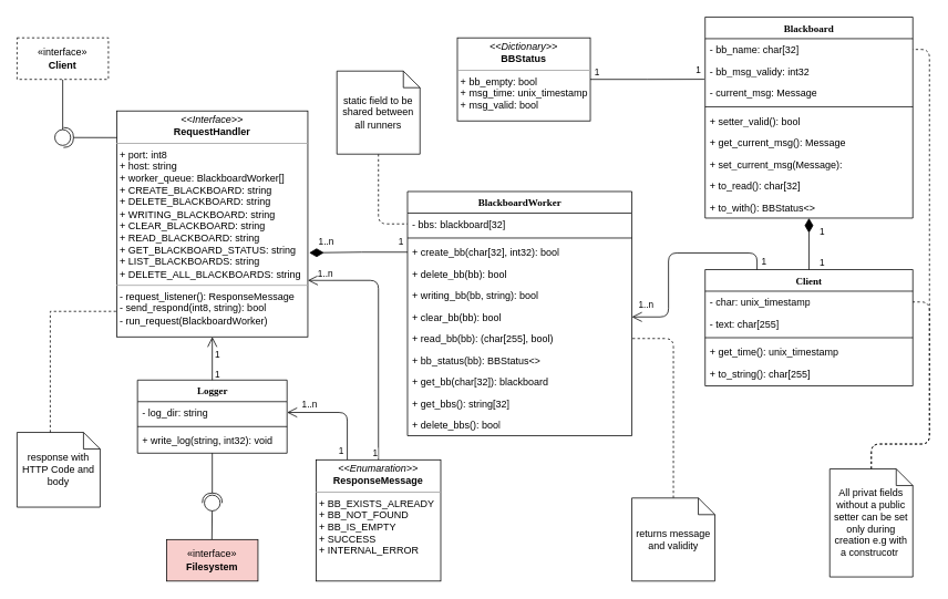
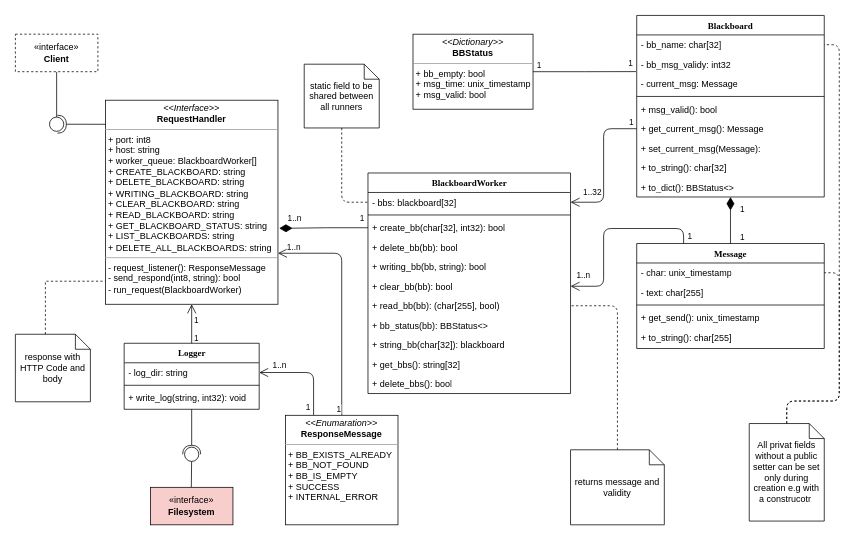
- <mxCell id="72" value="static field to be shared between all runners" style="shape=note;size=20;whiteSpace=wrap;html=1;" vertex="1" parent="1"><mxGeometry x="405" y="85" width="100" height="100" as="geometry" /></mxCell>
+ <mxCell id="72" value="static field to be shared between all runners" style="shape=note;size=20;whiteSpace=wrap;html=1;" vertex="1" parent="1"><mxGeometry x="405" y="85" width="100" height="85" as="geometry" /></mxCell>
- <mxCell id="14" value="+ setter_valid(): bool" style="text;html=1;strokeColor=none;fillColor=none;align=left;verticalAlign=top;spacingLeft=4;spacingRight=4;whiteSpace=wrap;overflow=hidden;rotatable=0;points=[[0,0.5],[1,0.5]];portConstraint=eastwest;" parent="9" vertex="1"><mxGeometry y="112" width="250" height="26" as="geometry" /></mxCell>
+ <mxCell id="14" value="+ msg_valid(): bool" style="text;html=1;strokeColor=none;fillColor=none;align=left;verticalAlign=top;spacingLeft=4;spacingRight=4;whiteSpace=wrap;overflow=hidden;rotatable=0;points=[[0,0.5],[1,0.5]];portConstraint=eastwest;" parent="9" vertex="1"><mxGeometry y="112" width="250" height="26" as="geometry" /></mxCell>
+ <mxCell id="65" style="edgeStyle=orthogonalEdgeStyle;rounded=1;orthogonalLoop=1;jettySize=auto;html=1;exitX=0;exitY=0.5;exitDx=0;exitDy=0;entryX=1;entryY=0.5;entryDx=0;entryDy=0;curved=0;endSize=10;endArrow=open;endFill=0;" edge="1" parent="1" source="15" target="23"><mxGeometry relative="1" as="geometry" /></mxCell>
+ <mxCell id="66" value="1..32" style="edgeLabel;html=1;align=center;verticalAlign=middle;resizable=0;points=[];" vertex="1" connectable="0" parent="65"><mxGeometry x="0.796" y="2" relative="1" as="geometry"><mxPoint x="9" y="-16" as="offset" /></mxGeometry></mxCell>
+ <mxCell id="67" value="1" style="edgeLabel;html=1;align=center;verticalAlign=middle;resizable=0;points=[];" vertex="1" connectable="0" parent="65"><mxGeometry x="-0.846" y="1" relative="1" as="geometry"><mxPoint x="6" y="-10" as="offset" /></mxGeometry></mxCell>
- <mxCell id="17" value="+ to_read(): char[32]" style="text;html=1;strokeColor=none;fillColor=none;align=left;verticalAlign=top;spacingLeft=4;spacingRight=4;whiteSpace=wrap;overflow=hidden;rotatable=0;points=[[0,0.5],[1,0.5]];portConstraint=eastwest;" vertex="1" parent="9"><mxGeometry y="190" width="250" height="26" as="geometry" /></mxCell>
+ <mxCell id="17" value="+ to_string(): char[32]" style="text;html=1;strokeColor=none;fillColor=none;align=left;verticalAlign=top;spacingLeft=4;spacingRight=4;whiteSpace=wrap;overflow=hidden;rotatable=0;points=[[0,0.5],[1,0.5]];portConstraint=eastwest;" vertex="1" parent="9"><mxGeometry y="190" width="250" height="26" as="geometry" /></mxCell>
- <mxCell id="18" value="+ to_with(): BBStatus&amp;lt;&amp;gt;" style="text;html=1;strokeColor=none;fillColor=none;align=left;verticalAlign=top;spacingLeft=4;spacingRight=4;whiteSpace=wrap;overflow=hidden;rotatable=0;points=[[0,0.5],[1,0.5]];portConstraint=eastwest;" vertex="1" parent="9"><mxGeometry y="216" width="250" height="26" as="geometry" /></mxCell>
+ <mxCell id="18" value="+ to_dict(): BBStatus&amp;lt;&amp;gt;" style="text;html=1;strokeColor=none;fillColor=none;align=left;verticalAlign=top;spacingLeft=4;spacingRight=4;whiteSpace=wrap;overflow=hidden;rotatable=0;points=[[0,0.5],[1,0.5]];portConstraint=eastwest;" vertex="1" parent="9"><mxGeometry y="216" width="250" height="26" as="geometry" /></mxCell>
- <mxCell id="46" value="Client" style="swimlane;html=1;fontStyle=1;align=center;verticalAlign=top;childLayout=stackLayout;horizontal=1;startSize=26;horizontalStack=0;resizeParent=1;resizeLast=0;collapsible=1;marginBottom=0;swimlaneFillColor=#ffffff;rounded=0;shadow=0;comic=0;labelBackgroundColor=none;strokeWidth=1;fillColor=none;fontFamily=Verdana;fontSize=12" vertex="1" parent="1"><mxGeometry x="848.19" y="324" width="250" height="140" as="geometry" /></mxCell>
+ <mxCell id="46" value="Message" style="swimlane;html=1;fontStyle=1;align=center;verticalAlign=top;childLayout=stackLayout;horizontal=1;startSize=26;horizontalStack=0;resizeParent=1;resizeLast=0;collapsible=1;marginBottom=0;swimlaneFillColor=#ffffff;rounded=0;shadow=0;comic=0;labelBackgroundColor=none;strokeWidth=1;fillColor=none;fontFamily=Verdana;fontSize=12" vertex="1" parent="1"><mxGeometry x="848.19" y="324" width="250" height="140" as="geometry" /></mxCell>
- <mxCell id="50" value="+ get_time(): unix_timestamp" style="text;html=1;strokeColor=none;fillColor=none;align=left;verticalAlign=top;spacingLeft=4;spacingRight=4;whiteSpace=wrap;overflow=hidden;rotatable=0;points=[[0,0.5],[1,0.5]];portConstraint=eastwest;" vertex="1" parent="46"><mxGeometry y="86" width="250" height="26" as="geometry" /></mxCell>
+ <mxCell id="50" value="+ get_send(): unix_timestamp" style="text;html=1;strokeColor=none;fillColor=none;align=left;verticalAlign=top;spacingLeft=4;spacingRight=4;whiteSpace=wrap;overflow=hidden;rotatable=0;points=[[0,0.5],[1,0.5]];portConstraint=eastwest;" vertex="1" parent="46"><mxGeometry y="86" width="250" height="26" as="geometry" /></mxCell>
- <mxCell id="31" value="+ get_bb(char[32]): blackboard" style="text;html=1;strokeColor=none;fillColor=none;align=left;verticalAlign=top;spacingLeft=4;spacingRight=4;whiteSpace=wrap;overflow=hidden;rotatable=0;points=[[0,0.5],[1,0.5]];portConstraint=eastwest;" vertex="1" parent="22"><mxGeometry y="216" width="270" height="26" as="geometry" /></mxCell>
+ <mxCell id="31" value="+ string_bb(char[32]): blackboard" style="text;html=1;strokeColor=none;fillColor=none;align=left;verticalAlign=top;spacingLeft=4;spacingRight=4;whiteSpace=wrap;overflow=hidden;rotatable=0;points=[[0,0.5],[1,0.5]];portConstraint=eastwest;" vertex="1" parent="22"><mxGeometry y="216" width="270" height="26" as="geometry" /></mxCell>
- <mxCell id="52" value="response with HTTP Code and body" style="shape=note;size=20;whiteSpace=wrap;html=1;" vertex="1" parent="1"><mxGeometry x="20" y="520" width="100" height="90" as="geometry" /></mxCell>
+ <mxCell id="52" value="response with HTTP Code and body" style="shape=note;size=20;whiteSpace=wrap;html=1;" vertex="1" parent="1"><mxGeometry y="445" width="100" height="90" as="geometry" x="20" /></mxCell>
- <mxCell id="38" value="returns message and validity" style="shape=note;size=20;whiteSpace=wrap;html=1;" vertex="1" parent="1"><mxGeometry x="760" y="599" width="100" height="100" as="geometry" /></mxCell>
+ <mxCell id="38" value="returns message and validity" style="shape=note;size=20;whiteSpace=wrap;html=1;" vertex="1" parent="1"><mxGeometry x="760" y="599" width="125" height="100" as="geometry" /></mxCell>
